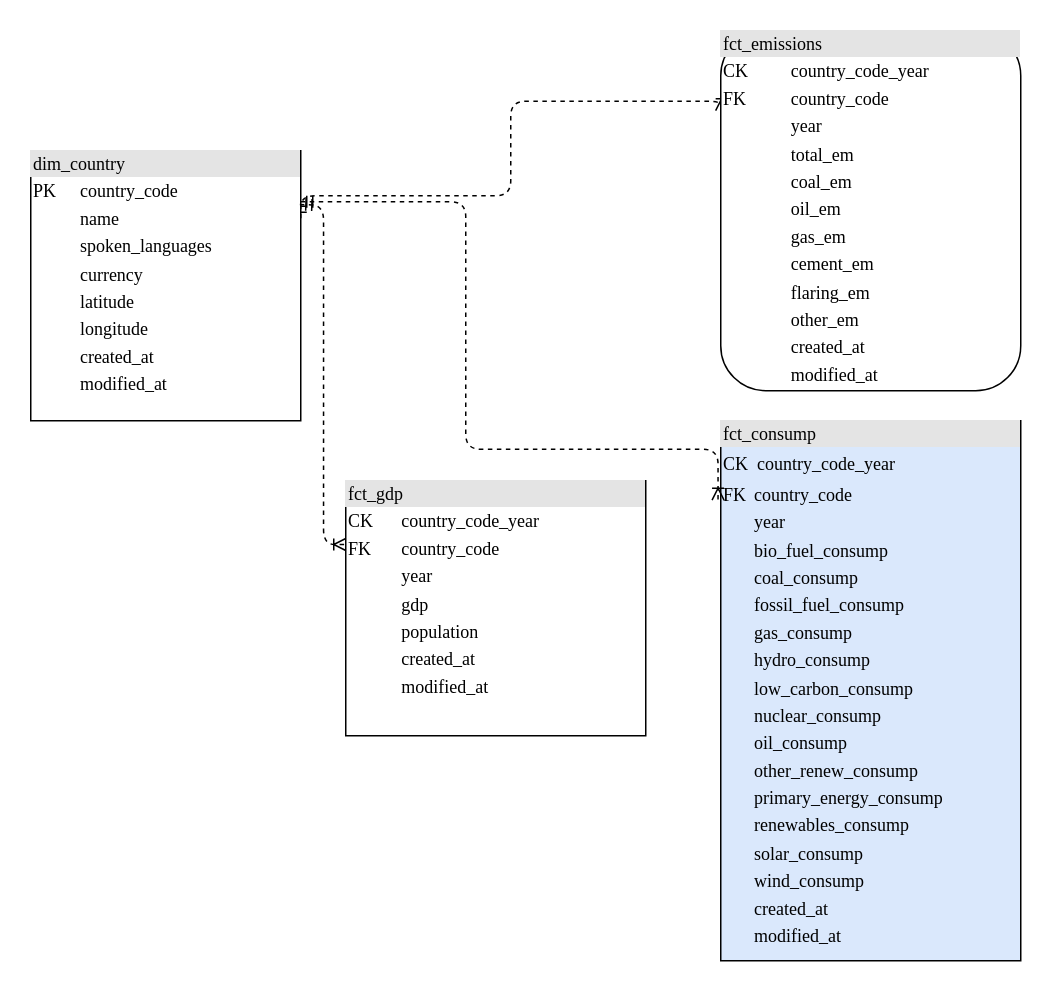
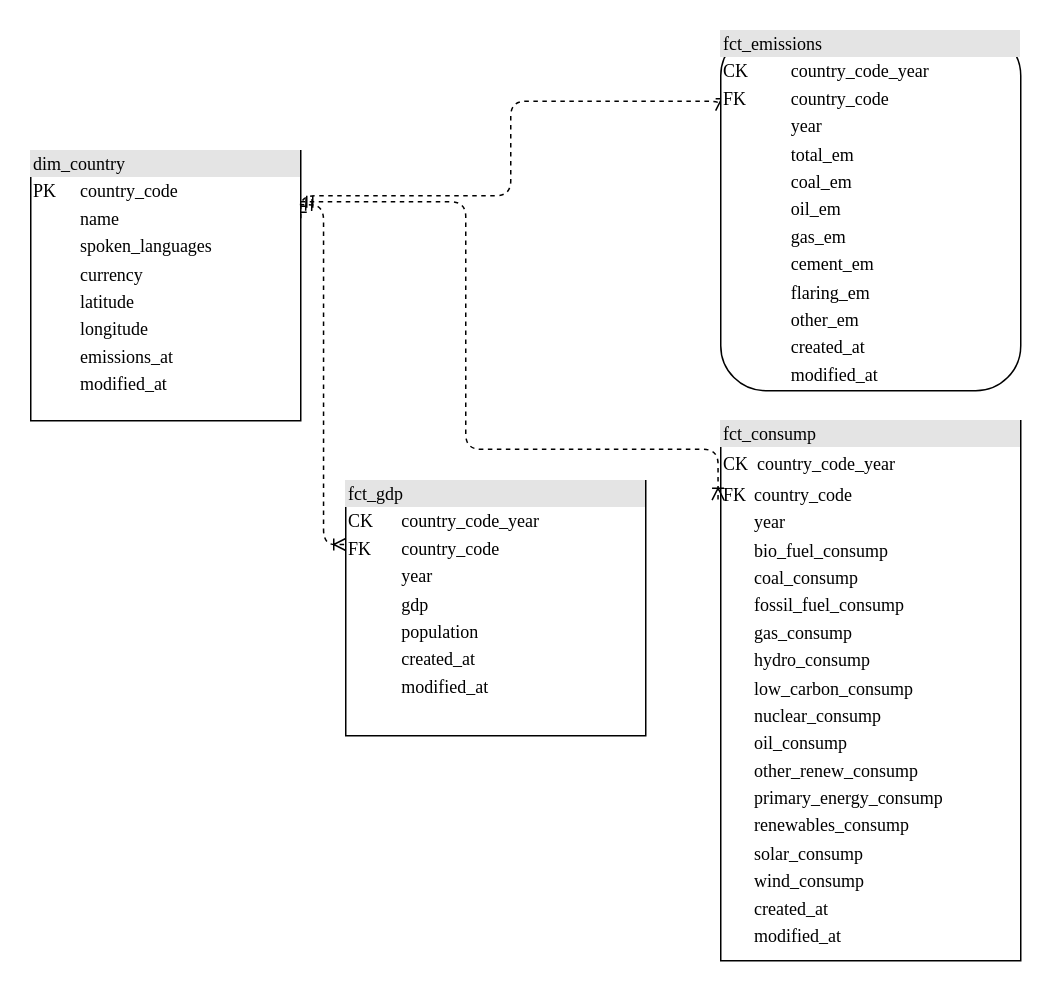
- <mxCell id="3" value="&lt;div style=&quot;box-sizing: border-box ; width: 100% ; background: #e4e4e4 ; padding: 2px&quot;&gt;dim_country&lt;/div&gt;&lt;table style=&quot;width: 100% ; font-size: 1em&quot; cellpadding=&quot;2&quot; cellspacing=&quot;0&quot;&gt;&lt;tbody&gt;&lt;tr&gt;&lt;td&gt;PK&lt;/td&gt;&lt;td&gt;country_code&lt;/td&gt;&lt;/tr&gt;&lt;tr&gt;&lt;td&gt;&lt;/td&gt;&lt;td&gt;name&lt;/td&gt;&lt;/tr&gt;&lt;tr&gt;&lt;td&gt;&lt;/td&gt;&lt;td&gt;spoken_languages&lt;/td&gt;&lt;/tr&gt;&lt;tr&gt;&lt;td&gt;&lt;br&gt;&lt;/td&gt;&lt;td&gt;currency&lt;br&gt;&lt;/td&gt;&lt;/tr&gt;&lt;tr&gt;&lt;td&gt;&lt;br&gt;&lt;/td&gt;&lt;td&gt;latitude&lt;/td&gt;&lt;/tr&gt;&lt;tr&gt;&lt;td&gt;&lt;br&gt;&lt;/td&gt;&lt;td&gt;longitude&lt;/td&gt;&lt;/tr&gt;&lt;tr&gt;&lt;td&gt;&lt;br&gt;&lt;/td&gt;&lt;td&gt;created_at&lt;/td&gt;&lt;/tr&gt;&lt;tr&gt;&lt;td&gt;&lt;br&gt;&lt;/td&gt;&lt;td&gt;modified_at&lt;/td&gt;&lt;/tr&gt;&lt;/tbody&gt;&lt;/table&gt;" style="verticalAlign=top;align=left;overflow=fill;html=1;rounded=0;shadow=0;comic=0;labelBackgroundColor=none;strokeWidth=1;fontFamily=Verdana;fontSize=12" parent="1" vertex="1"><mxGeometry x="20" y="100" width="180" height="180" as="geometry" /></mxCell>
+ <mxCell id="3" value="&lt;div style=&quot;box-sizing: border-box ; width: 100% ; background: #e4e4e4 ; padding: 2px&quot;&gt;dim_country&lt;/div&gt;&lt;table style=&quot;width: 100% ; font-size: 1em&quot; cellpadding=&quot;2&quot; cellspacing=&quot;0&quot;&gt;&lt;tbody&gt;&lt;tr&gt;&lt;td&gt;PK&lt;/td&gt;&lt;td&gt;country_code&lt;/td&gt;&lt;/tr&gt;&lt;tr&gt;&lt;td&gt;&lt;/td&gt;&lt;td&gt;name&lt;/td&gt;&lt;/tr&gt;&lt;tr&gt;&lt;td&gt;&lt;/td&gt;&lt;td&gt;spoken_languages&lt;/td&gt;&lt;/tr&gt;&lt;tr&gt;&lt;td&gt;&lt;br&gt;&lt;/td&gt;&lt;td&gt;currency&lt;br&gt;&lt;/td&gt;&lt;/tr&gt;&lt;tr&gt;&lt;td&gt;&lt;br&gt;&lt;/td&gt;&lt;td&gt;latitude&lt;/td&gt;&lt;/tr&gt;&lt;tr&gt;&lt;td&gt;&lt;br&gt;&lt;/td&gt;&lt;td&gt;longitude&lt;/td&gt;&lt;/tr&gt;&lt;tr&gt;&lt;td&gt;&lt;br&gt;&lt;/td&gt;&lt;td&gt;emissions_at&lt;/td&gt;&lt;/tr&gt;&lt;tr&gt;&lt;td&gt;&lt;br&gt;&lt;/td&gt;&lt;td&gt;modified_at&lt;/td&gt;&lt;/tr&gt;&lt;/tbody&gt;&lt;/table&gt;" style="verticalAlign=top;align=left;overflow=fill;html=1;rounded=0;shadow=0;comic=0;labelBackgroundColor=none;strokeWidth=1;fontFamily=Verdana;fontSize=12" parent="1" vertex="1"><mxGeometry x="20" y="100" width="180" height="180" as="geometry" /></mxCell>
- <mxCell id="5" value="&lt;div style=&quot;box-sizing: border-box ; width: 100% ; background: #e4e4e4 ; padding: 2px&quot;&gt;fct_consump&lt;/div&gt;&lt;table style=&quot;width: 100% ; font-size: 1em&quot; cellpadding=&quot;2&quot; cellspacing=&quot;0&quot;&gt;&lt;tbody&gt;&lt;tr&gt;&lt;td&gt;CK&lt;/td&gt;&lt;td&gt;&lt;table style=&quot;border-color: var(--border-color); font-size: 1em; width: 250px;&quot; cellpadding=&quot;2&quot; cellspacing=&quot;0&quot;&gt;&lt;tbody style=&quot;border-color: var(--border-color);&quot;&gt;&lt;tr style=&quot;border-color: var(--border-color);&quot;&gt;&lt;td style=&quot;border-color: var(--border-color);&quot;&gt;country_code_year&lt;/td&gt;&lt;/tr&gt;&lt;tr style=&quot;border-color: var(--border-color);&quot;&gt;&lt;/tr&gt;&lt;/tbody&gt;&lt;/table&gt;&lt;/td&gt;&lt;/tr&gt;&lt;tr&gt;&lt;td&gt;FK&lt;/td&gt;&lt;td&gt;country_code&lt;br&gt;&lt;/td&gt;&lt;/tr&gt;&lt;tr&gt;&lt;td&gt;&lt;/td&gt;&lt;td&gt;year&lt;/td&gt;&lt;/tr&gt;&lt;tr&gt;&lt;td&gt;&lt;br&gt;&lt;/td&gt;&lt;td&gt;bio_fuel_consump&lt;/td&gt;&lt;/tr&gt;&lt;tr&gt;&lt;td&gt;&lt;br&gt;&lt;/td&gt;&lt;td&gt;coal_consump&lt;/td&gt;&lt;/tr&gt;&lt;tr&gt;&lt;td&gt;&lt;br&gt;&lt;/td&gt;&lt;td&gt;fossil_fuel_consump&lt;/td&gt;&lt;/tr&gt;&lt;tr&gt;&lt;td&gt;&lt;br&gt;&lt;/td&gt;&lt;td&gt;gas_consump&lt;/td&gt;&lt;/tr&gt;&lt;tr&gt;&lt;td&gt;&lt;br&gt;&lt;/td&gt;&lt;td&gt;hydro_consump&lt;/td&gt;&lt;/tr&gt;&lt;tr&gt;&lt;td&gt;&lt;br&gt;&lt;/td&gt;&lt;td&gt;low_carbon_consump&lt;/td&gt;&lt;/tr&gt;&lt;tr&gt;&lt;td&gt;&lt;br&gt;&lt;/td&gt;&lt;td&gt;nuclear_consump&lt;/td&gt;&lt;/tr&gt;&lt;tr&gt;&lt;td&gt;&lt;br&gt;&lt;/td&gt;&lt;td&gt;oil_consump&lt;/td&gt;&lt;/tr&gt;&lt;tr&gt;&lt;td&gt;&lt;br&gt;&lt;/td&gt;&lt;td&gt;other_renew_consump&lt;/td&gt;&lt;/tr&gt;&lt;tr&gt;&lt;td&gt;&lt;br&gt;&lt;/td&gt;&lt;td&gt;primary_energy_consump&lt;/td&gt;&lt;/tr&gt;&lt;tr&gt;&lt;td&gt;&lt;br&gt;&lt;/td&gt;&lt;td&gt;renewables_consump&lt;/td&gt;&lt;/tr&gt;&lt;tr&gt;&lt;td&gt;&lt;br&gt;&lt;/td&gt;&lt;td&gt;solar_consump&lt;/td&gt;&lt;/tr&gt;&lt;tr&gt;&lt;td&gt;&lt;br&gt;&lt;/td&gt;&lt;td&gt;wind_consump&lt;/td&gt;&lt;/tr&gt;&lt;tr&gt;&lt;td&gt;&lt;br&gt;&lt;/td&gt;&lt;td&gt;created_at&lt;/td&gt;&lt;/tr&gt;&lt;tr&gt;&lt;td&gt;&lt;br&gt;&lt;/td&gt;&lt;td&gt;modified_at&lt;/td&gt;&lt;/tr&gt;&lt;/tbody&gt;&lt;/table&gt;" style="verticalAlign=top;align=left;overflow=fill;html=1;rounded=0;shadow=0;comic=0;labelBackgroundColor=none;strokeWidth=1;fontFamily=Verdana;fontSize=12;fillColor=#dae8fc;" vertex="1" parent="1"><mxGeometry x="480" y="280" width="200" height="360" as="geometry" /></mxCell>
+ <mxCell id="5" value="&lt;div style=&quot;box-sizing: border-box ; width: 100% ; background: #e4e4e4 ; padding: 2px&quot;&gt;fct_consump&lt;/div&gt;&lt;table style=&quot;width: 100% ; font-size: 1em&quot; cellpadding=&quot;2&quot; cellspacing=&quot;0&quot;&gt;&lt;tbody&gt;&lt;tr&gt;&lt;td&gt;CK&lt;/td&gt;&lt;td&gt;&lt;table style=&quot;border-color: var(--border-color); font-size: 1em; width: 250px;&quot; cellpadding=&quot;2&quot; cellspacing=&quot;0&quot;&gt;&lt;tbody style=&quot;border-color: var(--border-color);&quot;&gt;&lt;tr style=&quot;border-color: var(--border-color);&quot;&gt;&lt;td style=&quot;border-color: var(--border-color);&quot;&gt;country_code_year&lt;/td&gt;&lt;/tr&gt;&lt;tr style=&quot;border-color: var(--border-color);&quot;&gt;&lt;/tr&gt;&lt;/tbody&gt;&lt;/table&gt;&lt;/td&gt;&lt;/tr&gt;&lt;tr&gt;&lt;td&gt;FK&lt;/td&gt;&lt;td&gt;country_code&lt;br&gt;&lt;/td&gt;&lt;/tr&gt;&lt;tr&gt;&lt;td&gt;&lt;/td&gt;&lt;td&gt;year&lt;/td&gt;&lt;/tr&gt;&lt;tr&gt;&lt;td&gt;&lt;br&gt;&lt;/td&gt;&lt;td&gt;bio_fuel_consump&lt;/td&gt;&lt;/tr&gt;&lt;tr&gt;&lt;td&gt;&lt;br&gt;&lt;/td&gt;&lt;td&gt;coal_consump&lt;/td&gt;&lt;/tr&gt;&lt;tr&gt;&lt;td&gt;&lt;br&gt;&lt;/td&gt;&lt;td&gt;fossil_fuel_consump&lt;/td&gt;&lt;/tr&gt;&lt;tr&gt;&lt;td&gt;&lt;br&gt;&lt;/td&gt;&lt;td&gt;gas_consump&lt;/td&gt;&lt;/tr&gt;&lt;tr&gt;&lt;td&gt;&lt;br&gt;&lt;/td&gt;&lt;td&gt;hydro_consump&lt;/td&gt;&lt;/tr&gt;&lt;tr&gt;&lt;td&gt;&lt;br&gt;&lt;/td&gt;&lt;td&gt;low_carbon_consump&lt;/td&gt;&lt;/tr&gt;&lt;tr&gt;&lt;td&gt;&lt;br&gt;&lt;/td&gt;&lt;td&gt;nuclear_consump&lt;/td&gt;&lt;/tr&gt;&lt;tr&gt;&lt;td&gt;&lt;br&gt;&lt;/td&gt;&lt;td&gt;oil_consump&lt;/td&gt;&lt;/tr&gt;&lt;tr&gt;&lt;td&gt;&lt;br&gt;&lt;/td&gt;&lt;td&gt;other_renew_consump&lt;/td&gt;&lt;/tr&gt;&lt;tr&gt;&lt;td&gt;&lt;br&gt;&lt;/td&gt;&lt;td&gt;primary_energy_consump&lt;/td&gt;&lt;/tr&gt;&lt;tr&gt;&lt;td&gt;&lt;br&gt;&lt;/td&gt;&lt;td&gt;renewables_consump&lt;/td&gt;&lt;/tr&gt;&lt;tr&gt;&lt;td&gt;&lt;br&gt;&lt;/td&gt;&lt;td&gt;solar_consump&lt;/td&gt;&lt;/tr&gt;&lt;tr&gt;&lt;td&gt;&lt;br&gt;&lt;/td&gt;&lt;td&gt;wind_consump&lt;/td&gt;&lt;/tr&gt;&lt;tr&gt;&lt;td&gt;&lt;br&gt;&lt;/td&gt;&lt;td&gt;created_at&lt;/td&gt;&lt;/tr&gt;&lt;tr&gt;&lt;td&gt;&lt;br&gt;&lt;/td&gt;&lt;td&gt;modified_at&lt;/td&gt;&lt;/tr&gt;&lt;/tbody&gt;&lt;/table&gt;" style="verticalAlign=top;align=left;overflow=fill;html=1;rounded=0;shadow=0;comic=0;labelBackgroundColor=none;strokeWidth=1;fontFamily=Verdana;fontSize=12" vertex="1" parent="1"><mxGeometry x="480" y="280" width="200" height="360" as="geometry" /></mxCell>
